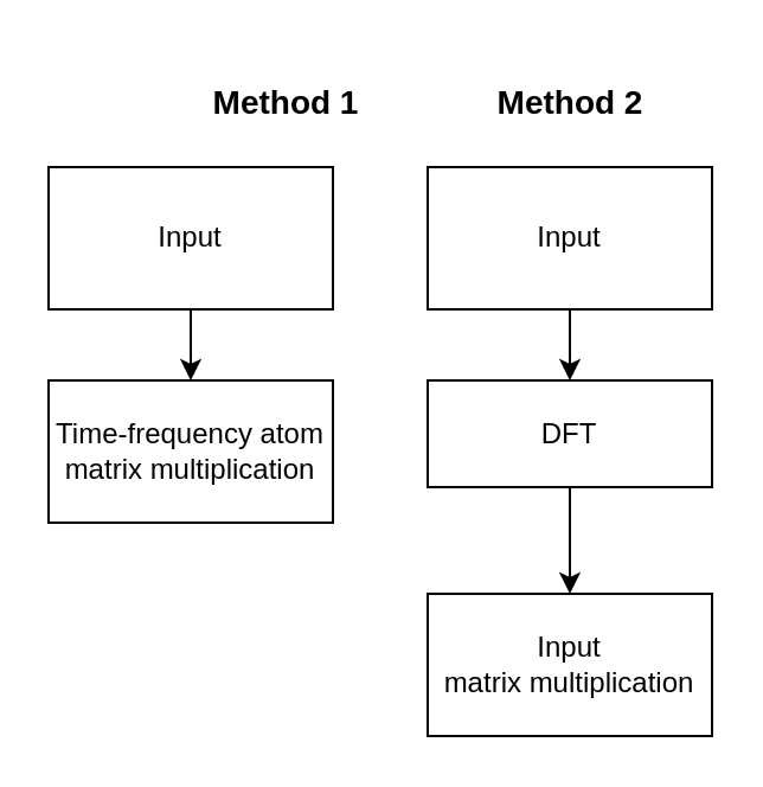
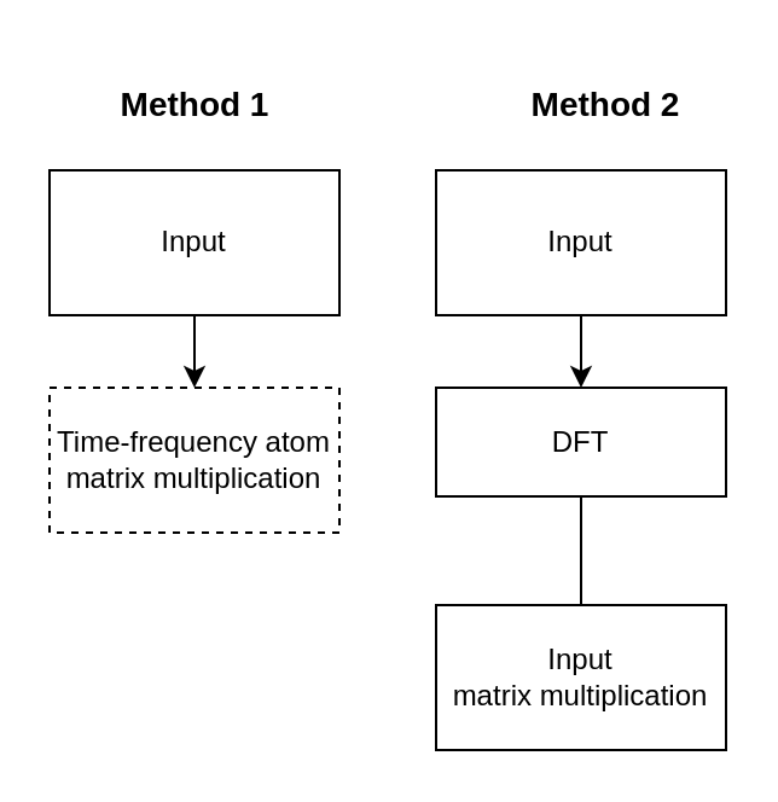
- <mxCell id="10" value="&lt;font style=&quot;font-size: 14px;&quot;&gt;Method 1&lt;/font&gt;" style="text;strokeColor=none;fillColor=none;html=1;fontSize=24;fontStyle=1;verticalAlign=middle;align=center;" parent="1" vertex="1"><mxGeometry x="70" y="20" width="100" height="40" as="geometry" /></mxCell>
+ <mxCell id="10" value="&lt;font style=&quot;font-size: 14px;&quot;&gt;Method 1&lt;/font&gt;" style="text;strokeColor=none;fillColor=none;html=1;fontSize=24;fontStyle=1;verticalAlign=middle;align=center;" parent="1" vertex="1"><mxGeometry x="30" width="100" height="40" as="geometry" y="20" /></mxCell>
- <mxCell id="11" value="&lt;font style=&quot;font-size: 14px;&quot;&gt;Method 2&lt;/font&gt;" style="text;strokeColor=none;fillColor=none;html=1;fontSize=24;fontStyle=1;verticalAlign=middle;align=center;" parent="1" vertex="1"><mxGeometry x="190" width="100" height="40" as="geometry" y="20" /></mxCell>
+ <mxCell id="11" value="&lt;font style=&quot;font-size: 14px;&quot;&gt;Method 2&lt;/font&gt;" style="text;strokeColor=none;fillColor=none;html=1;fontSize=24;fontStyle=1;verticalAlign=middle;align=center;" parent="1" vertex="1"><mxGeometry x="200" y="20" width="100" height="40" as="geometry" /></mxCell>
- <mxCell id="4" value="Time-frequency atom&lt;br&gt;matrix multiplication" style="rounded=0;whiteSpace=wrap;html=1;" parent="1" vertex="1"><mxGeometry x="20" y="160" width="120" height="60" as="geometry" /></mxCell>
+ <mxCell id="4" value="Time-frequency atom&lt;br&gt;matrix multiplication" style="rounded=0;whiteSpace=wrap;html=1;dashed=1;" parent="1" vertex="1"><mxGeometry x="20" y="160" width="120" height="60" as="geometry" /></mxCell>
- <mxCell id="7" style="edgeStyle=orthogonalEdgeStyle;rounded=0;orthogonalLoop=1;jettySize=auto;html=1;entryX=0.5;entryY=0;entryDx=0;entryDy=0;" parent="1" source="8" target="9" edge="1"><mxGeometry relative="1" as="geometry" /></mxCell>
+ <mxCell id="7" style="edgeStyle=orthogonalEdgeStyle;rounded=0;orthogonalLoop=1;jettySize=auto;html=1;entryX=0.5;entryY=0;entryDx=0;entryDy=0;endArrow=none;" parent="1" source="8" target="9" edge="1"><mxGeometry relative="1" as="geometry" /></mxCell>
